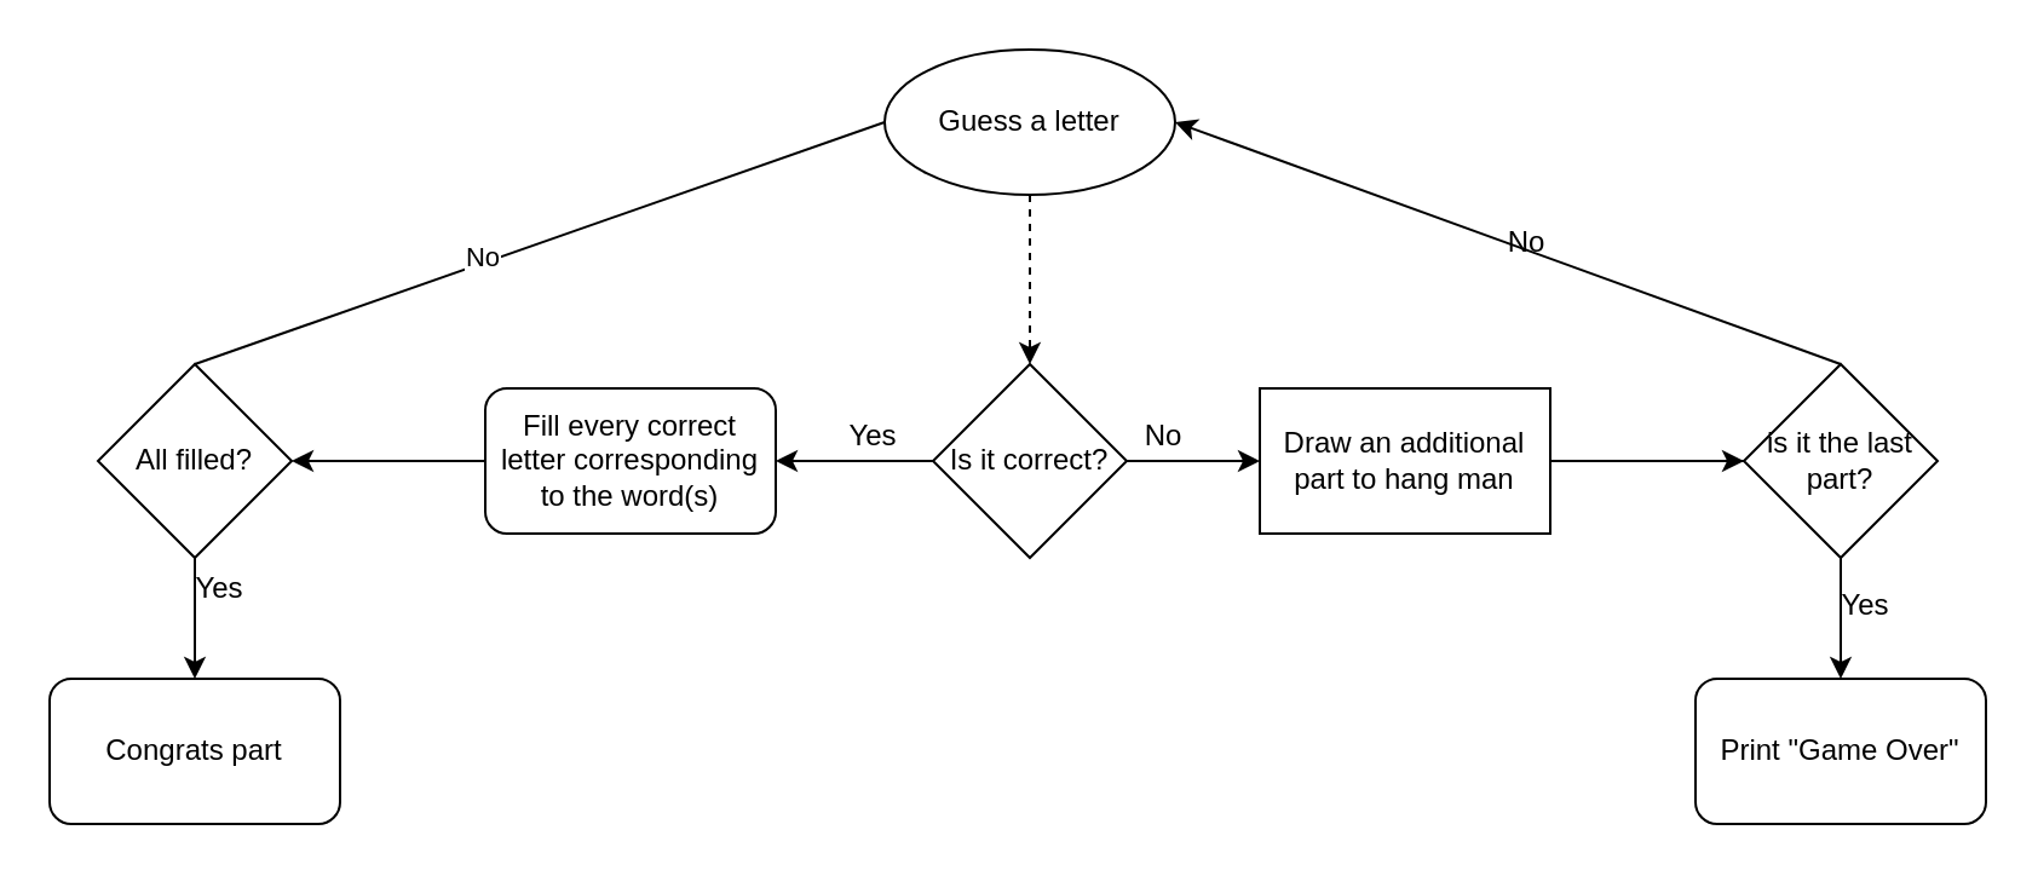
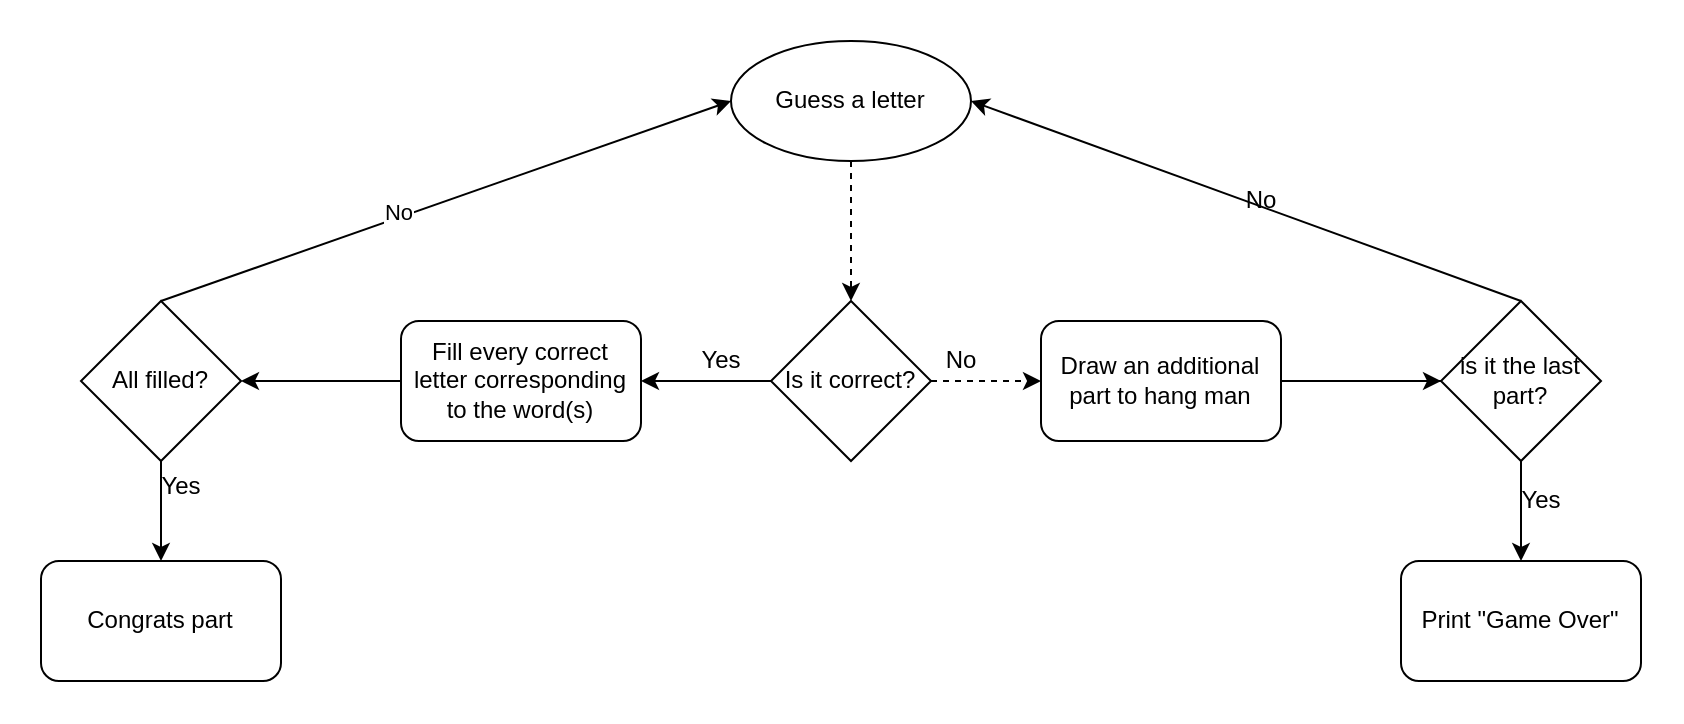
- <mxCell id="11" value="" style="endArrow=none;html=1;rounded=0;exitX=0.5;exitY=0;exitDx=0;exitDy=0;entryX=0;entryY=0.5;entryDx=0;entryDy=0;" edge="1" parent="1" source="8" target="3"><mxGeometry width="50" height="50" relative="1" as="geometry"><mxPoint x="400" y="360" as="sourcePoint" /><mxPoint x="360" y="50" as="targetPoint" /></mxGeometry></mxCell>
+ <mxCell id="11" value="" style="endArrow=classic;html=1;rounded=0;exitX=0.5;exitY=0;exitDx=0;exitDy=0;entryX=0;entryY=0.5;entryDx=0;entryDy=0;" edge="1" parent="1" source="8" target="3"><mxGeometry width="50" height="50" relative="1" as="geometry"><mxPoint x="400" y="360" as="sourcePoint" /><mxPoint x="360" y="50" as="targetPoint" /></mxGeometry></mxCell>
- <mxCell id="5" value="" style="edgeStyle=orthogonalEdgeStyle;rounded=0;orthogonalLoop=1;jettySize=auto;html=1;" edge="1" parent="1" source="6" target="20"><mxGeometry relative="1" as="geometry" /></mxCell>
+ <mxCell id="5" value="" style="edgeStyle=orthogonalEdgeStyle;rounded=0;orthogonalLoop=1;jettySize=auto;html=1;dashed=1;" edge="1" parent="1" source="6" target="20"><mxGeometry relative="1" as="geometry" /></mxCell>
- <mxCell id="20" value="Draw an additional part to hang man" style="whiteSpace=wrap;html=1;rounded=0;" vertex="1" parent="1"><mxGeometry x="520" y="160" width="120" height="60" as="geometry" /></mxCell>
+ <mxCell id="20" value="Draw an additional part to hang man" style="rounded=1;whiteSpace=wrap;html=1;" vertex="1" parent="1"><mxGeometry x="520" y="160" width="120" height="60" as="geometry" /></mxCell>
